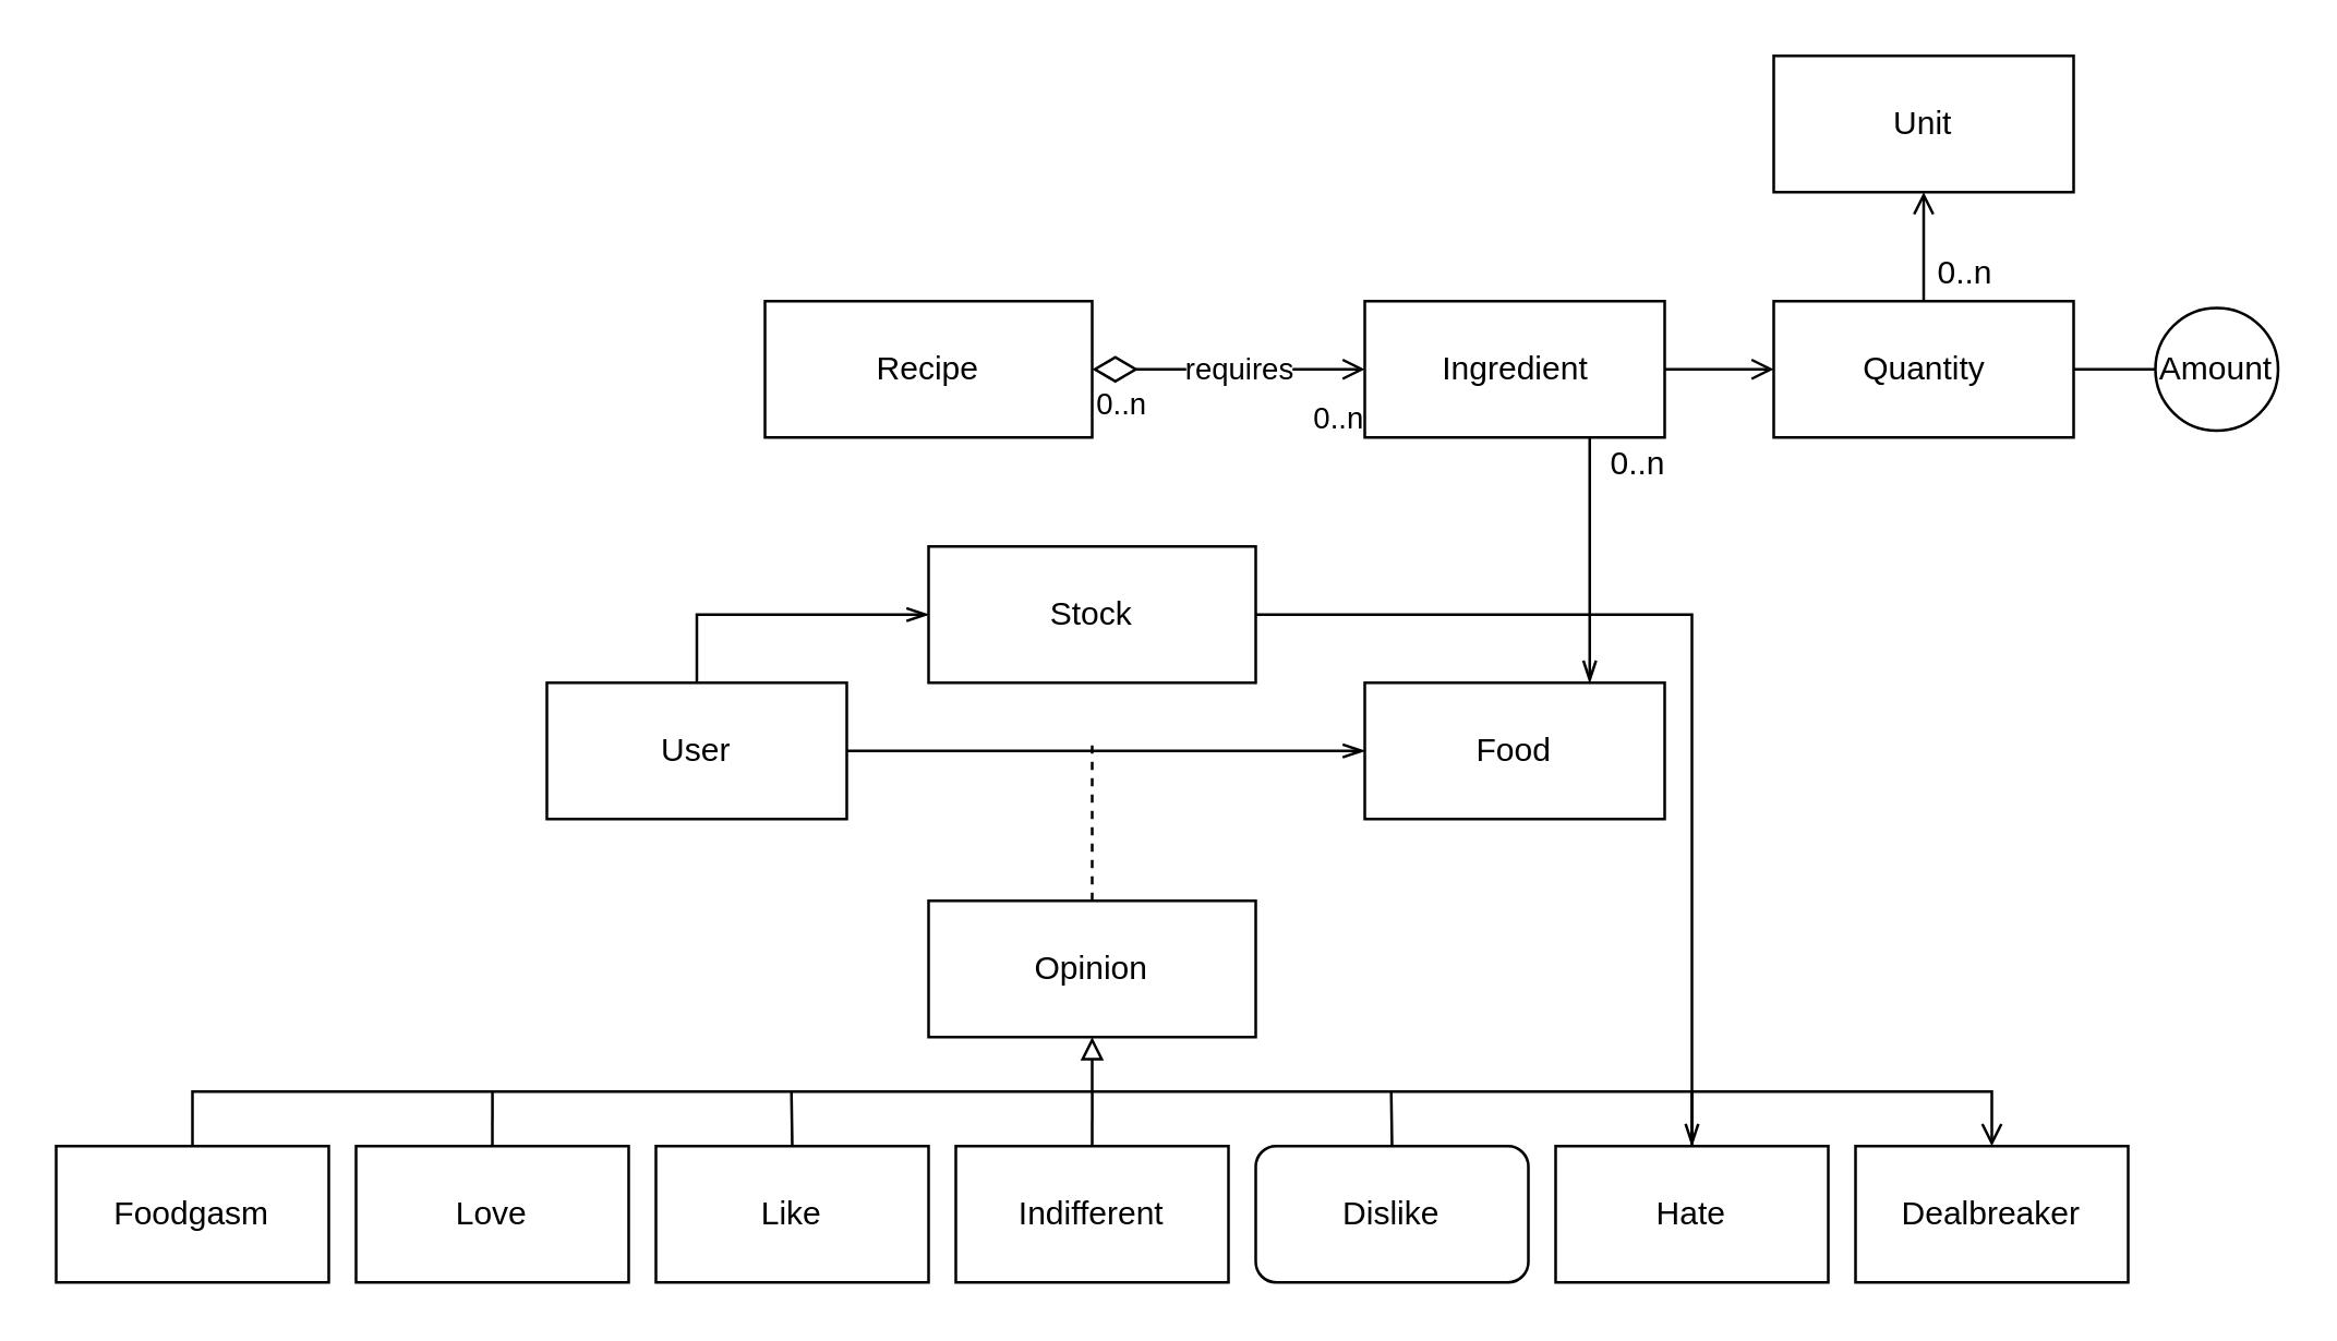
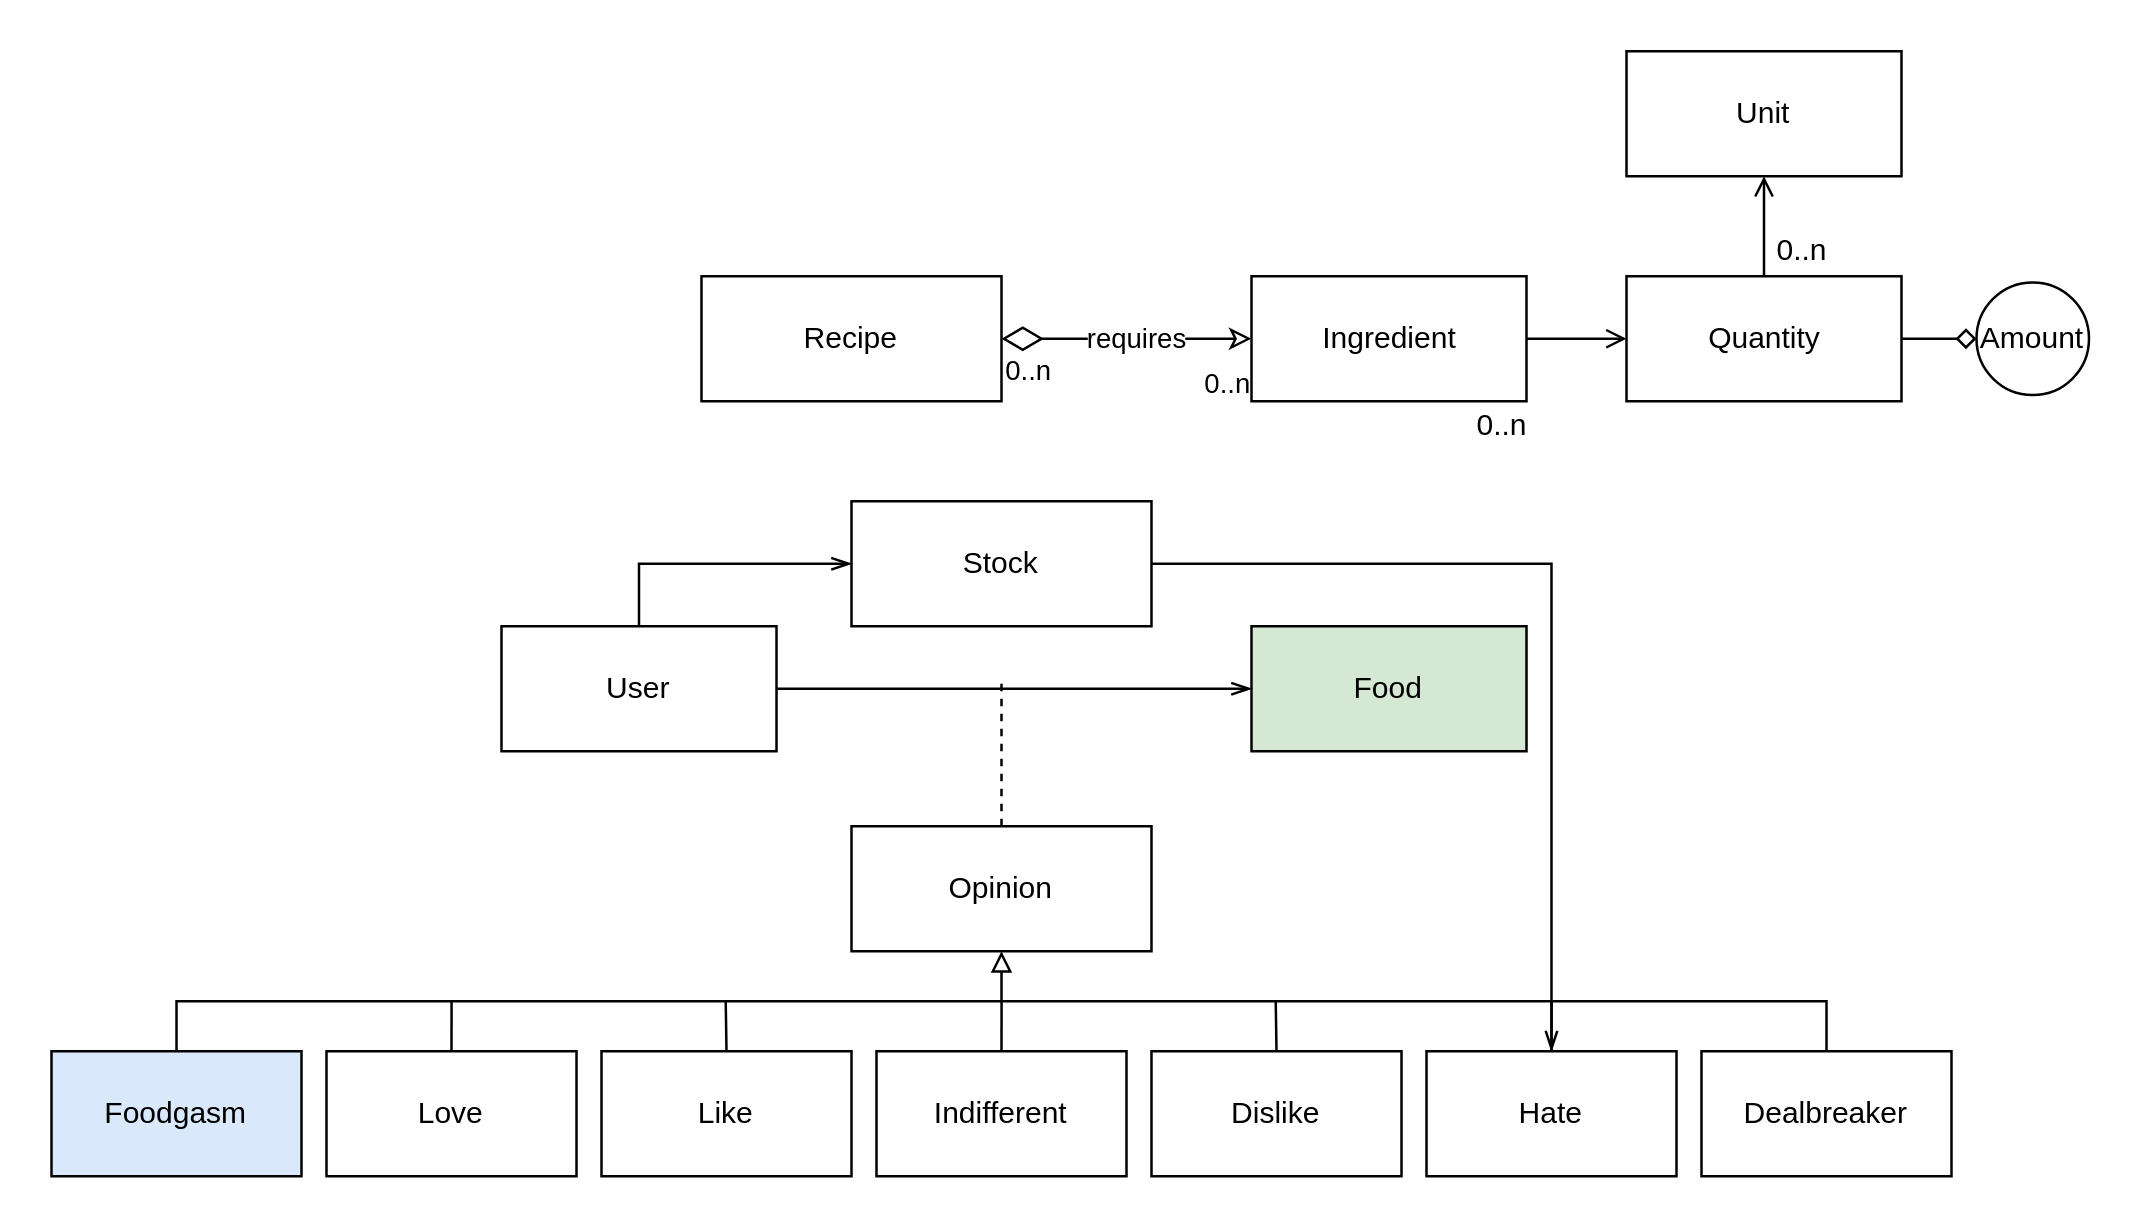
- <mxCell id="4" value="requires" style="endArrow=open;html=1;endSize=6;startArrow=diamondThin;startSize=14;startFill=0;rounded=0;entryX=0;entryY=0.5;entryDx=0;entryDy=0;exitX=1;exitY=0.5;exitDx=0;exitDy=0;endFill=0;" parent="1" source="2" target="10" edge="1"><mxGeometry x="0.077" relative="1" as="geometry"><mxPoint x="190" y="70" as="sourcePoint" /><mxPoint x="350" y="70" as="targetPoint" /><mxPoint as="offset" /></mxGeometry></mxCell>
+ <mxCell id="4" value="requires" style="endArrow=classic;html=1;endSize=6;startArrow=diamondThin;startSize=14;startFill=0;rounded=0;entryX=0;entryY=0.5;entryDx=0;entryDy=0;exitX=1;exitY=0.5;exitDx=0;exitDy=0;endFill=0;" parent="1" source="2" target="10" edge="1"><mxGeometry x="0.077" relative="1" as="geometry"><mxPoint x="190" y="70" as="sourcePoint" /><mxPoint x="350" y="70" as="targetPoint" /><mxPoint as="offset" /></mxGeometry></mxCell>
- <mxCell id="7" style="edgeStyle=orthogonalEdgeStyle;rounded=0;orthogonalLoop=1;jettySize=auto;html=1;exitX=1;exitY=0.5;exitDx=0;exitDy=0;entryX=0;entryY=0.5;entryDx=0;entryDy=0;endArrow=none;endFill=0;" edge="1" parent="1" source="8" target="16"><mxGeometry relative="1" as="geometry" /></mxCell>
+ <mxCell id="7" style="edgeStyle=orthogonalEdgeStyle;rounded=0;orthogonalLoop=1;jettySize=auto;html=1;exitX=1;exitY=0.5;exitDx=0;exitDy=0;entryX=0;entryY=0.5;entryDx=0;entryDy=0;endArrow=diamond;endFill=0;" edge="1" parent="1" source="8" target="16"><mxGeometry relative="1" as="geometry" /></mxCell>
- <mxCell id="9" style="edgeStyle=none;rounded=0;orthogonalLoop=1;jettySize=auto;html=1;exitX=0.75;exitY=1;exitDx=0;exitDy=0;entryX=0.75;entryY=0;entryDx=0;entryDy=0;startArrow=none;startFill=0;endArrow=openThin;endFill=0;" edge="1" parent="1" source="10" target="3"><mxGeometry relative="1" as="geometry" /></mxCell>
- <mxCell id="3" value="Food" style="rounded=0;whiteSpace=wrap;html=1;" parent="1" vertex="1"><mxGeometry x="500" y="250" width="110" height="50" as="geometry" /></mxCell>
+ <mxCell id="3" value="Food" style="rounded=0;whiteSpace=wrap;html=1;fillColor=#d5e8d4;" parent="1" vertex="1"><mxGeometry x="500" y="250" width="110" height="50" as="geometry" /></mxCell>
- <mxCell id="36" style="edgeStyle=orthogonalEdgeStyle;rounded=0;orthogonalLoop=1;jettySize=auto;html=1;exitX=0.5;exitY=0;exitDx=0;exitDy=0;endArrow=open;endFill=0;" edge="1" parent="1" source="37" target="28"><mxGeometry relative="1" as="geometry"><Array as="points"><mxPoint x="70" y="400" /><mxPoint x="730" y="400" /></Array></mxGeometry></mxCell>
+ <mxCell id="36" style="edgeStyle=orthogonalEdgeStyle;rounded=0;orthogonalLoop=1;jettySize=auto;html=1;exitX=0.5;exitY=0;exitDx=0;exitDy=0;endArrow=none;endFill=0;" edge="1" parent="1" source="37" target="28"><mxGeometry relative="1" as="geometry"><Array as="points"><mxPoint x="70" y="400" /><mxPoint x="730" y="400" /></Array></mxGeometry></mxCell>
- <mxCell id="37" value="Foodgasm" style="rounded=0;whiteSpace=wrap;html=1;" vertex="1" parent="1"><mxGeometry x="20" y="420" width="100" height="50" as="geometry" /></mxCell>
+ <mxCell id="37" value="Foodgasm" style="rounded=0;whiteSpace=wrap;html=1;fillColor=#dae8fc;" vertex="1" parent="1"><mxGeometry x="20" y="420" width="100" height="50" as="geometry" /></mxCell>
- <mxCell id="33" value="Dislike" style="whiteSpace=wrap;html=1;rounded=1;" vertex="1" parent="1"><mxGeometry x="460" y="420" width="100" height="50" as="geometry" /></mxCell>
+ <mxCell id="33" value="Dislike" style="rounded=0;whiteSpace=wrap;html=1;" vertex="1" parent="1"><mxGeometry x="460" y="420" width="100" height="50" as="geometry" /></mxCell>
